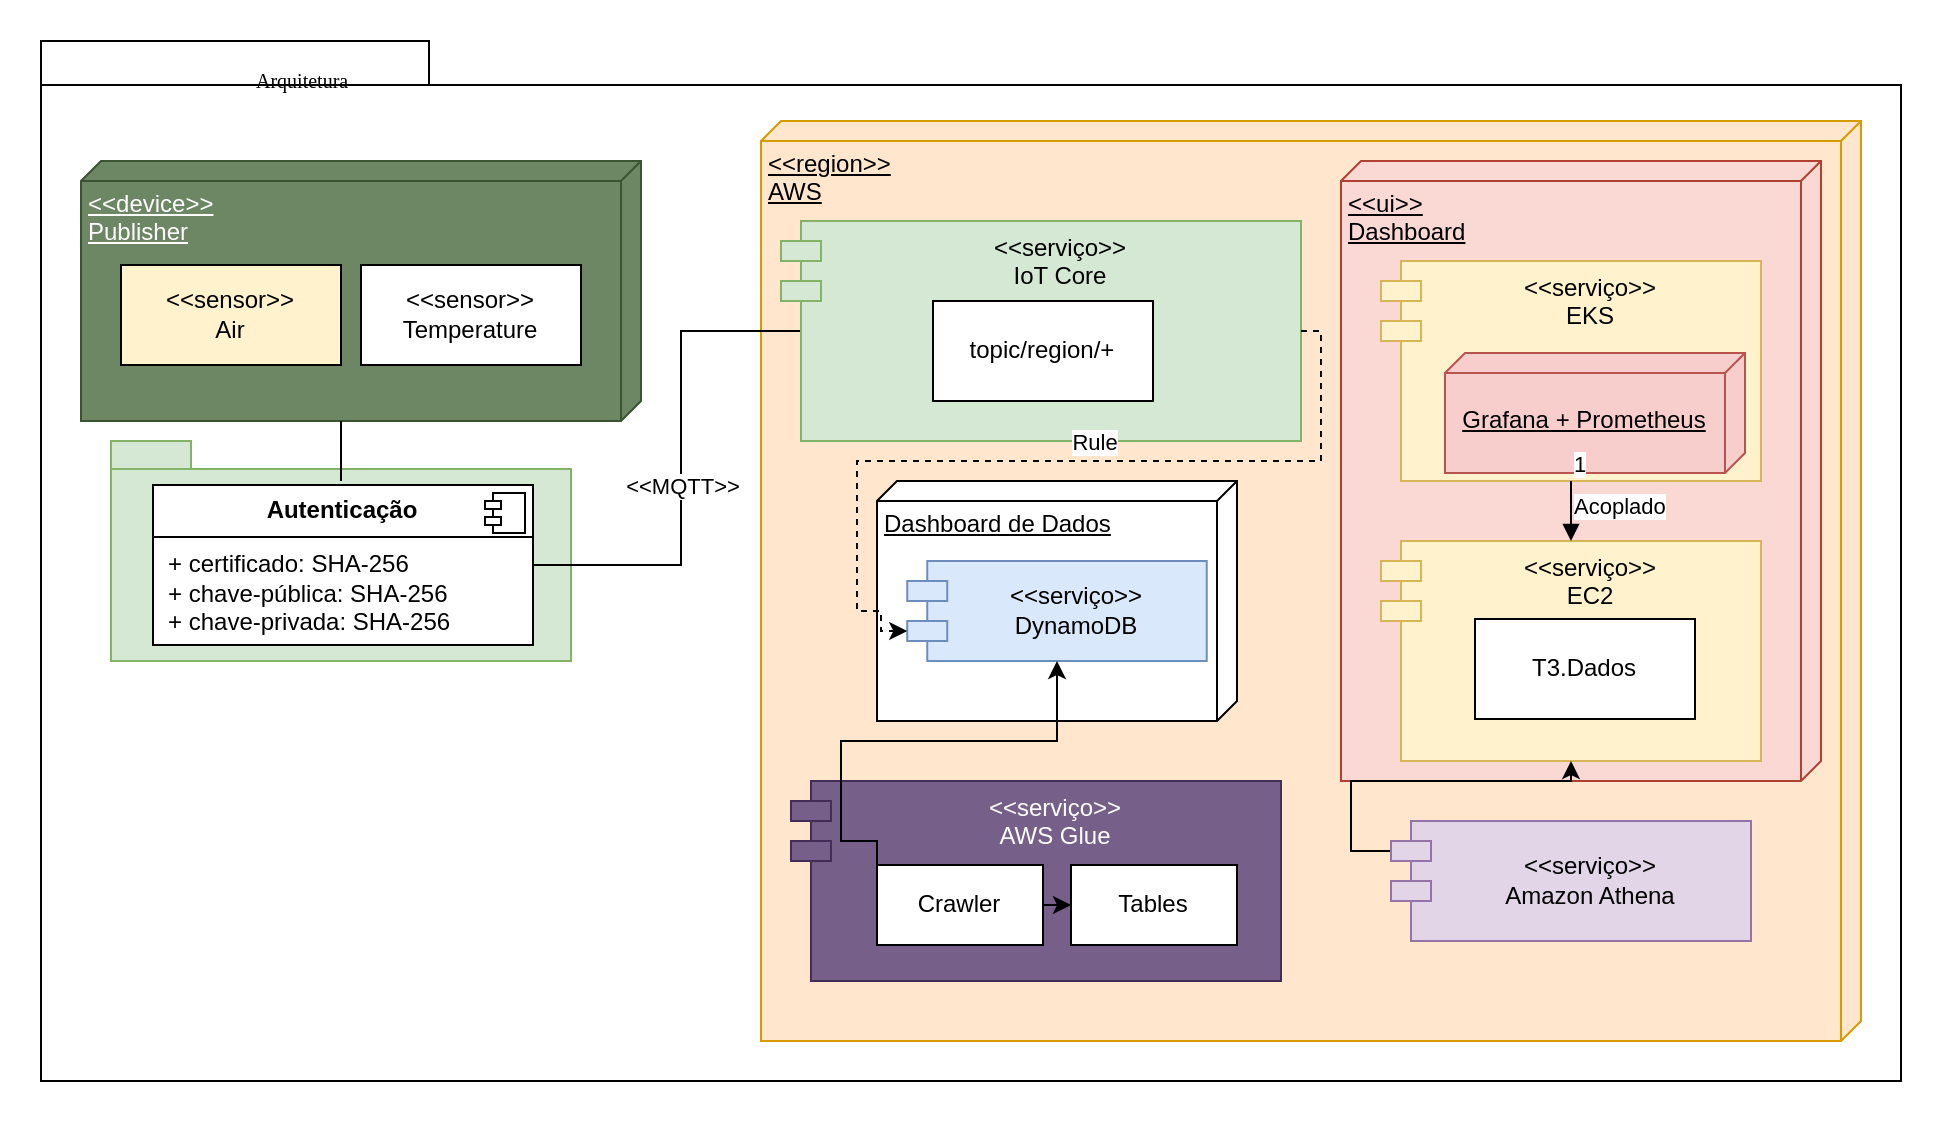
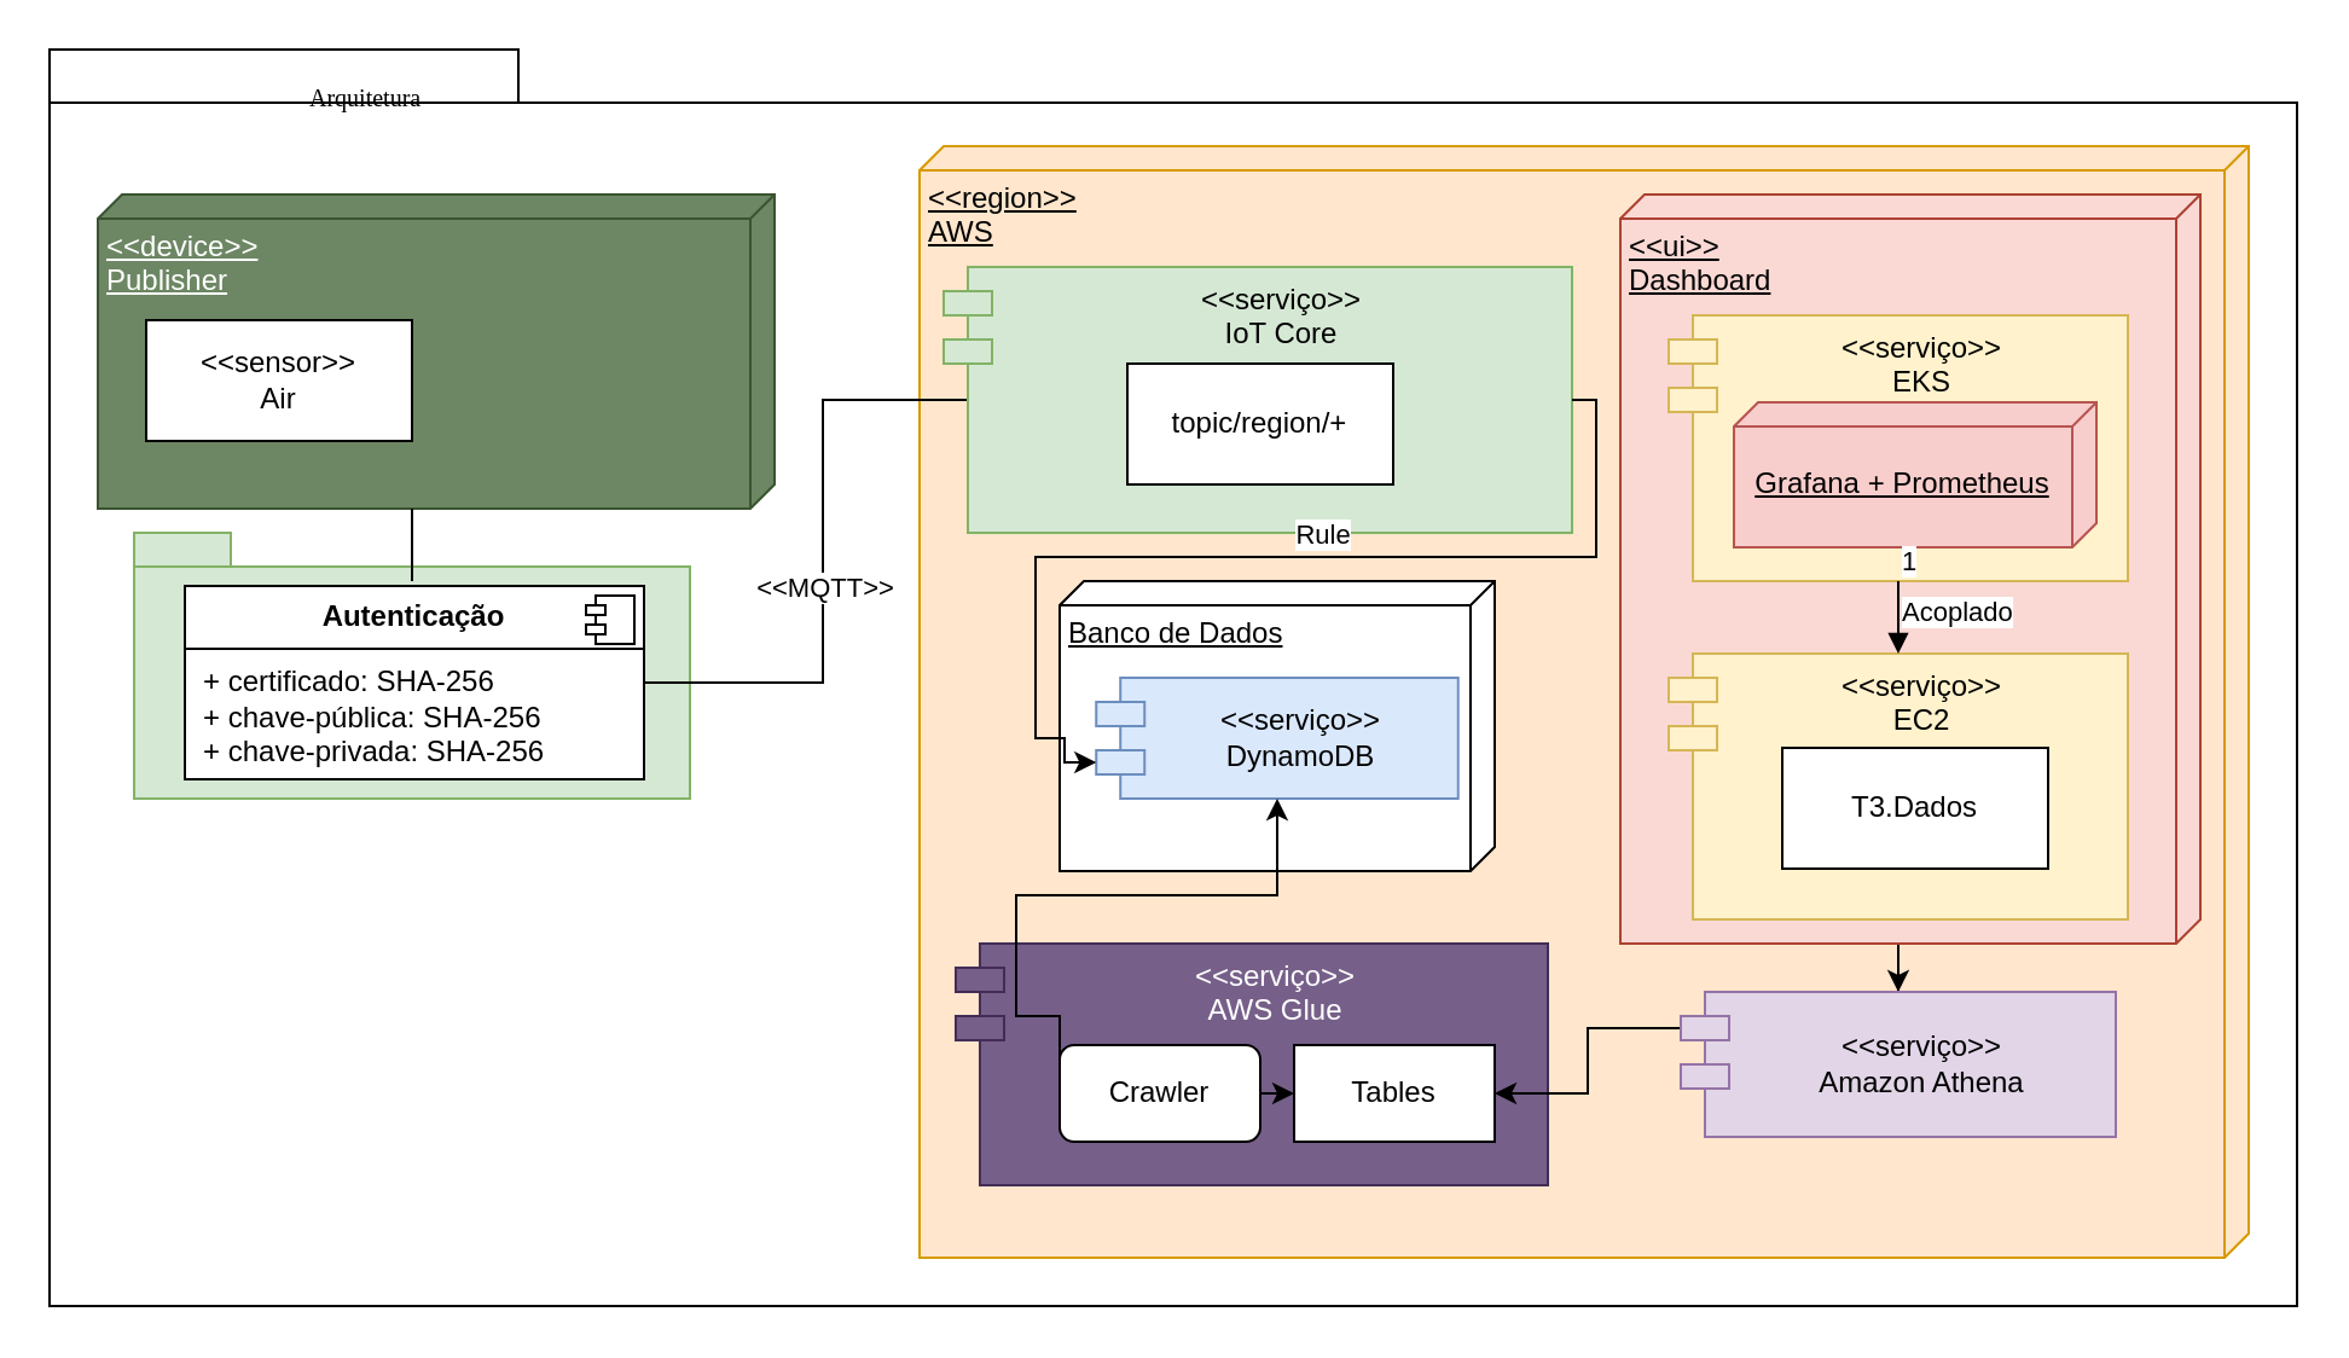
- <mxCell id="13" value="&lt;div&gt;&amp;lt;&amp;lt;sensor&amp;gt;&amp;gt;&lt;/div&gt;Air" style="html=1;whiteSpace=wrap;fillColor=#fff2cc;" vertex="1" parent="1"><mxGeometry x="60" y="132" width="110" height="50" as="geometry" /></mxCell>
+ <mxCell id="13" value="&lt;div&gt;&amp;lt;&amp;lt;sensor&amp;gt;&amp;gt;&lt;/div&gt;Air" style="html=1;whiteSpace=wrap;" vertex="1" parent="1"><mxGeometry x="60" y="132" width="110" height="50" as="geometry" /></mxCell>
- <mxCell id="14" value="&lt;div&gt;&amp;lt;&amp;lt;sensor&amp;gt;&amp;gt;&lt;/div&gt;Temperature" style="html=1;whiteSpace=wrap;" vertex="1" parent="1"><mxGeometry x="180" y="132" width="110" height="50" as="geometry" /></mxCell>
- <mxCell id="23" value="Grafana + Prometheus" style="verticalAlign=middle;align=center;spacingTop=8;spacingLeft=2;spacingRight=12;shape=cube;size=10;direction=south;fontStyle=4;html=1;whiteSpace=wrap;fillColor=#f8cecc;strokeColor=#b85450;" vertex="1" parent="1"><mxGeometry x="722" y="176" width="150" height="60" as="geometry" /></mxCell>
+ <mxCell id="23" value="Grafana + Prometheus" style="verticalAlign=middle;align=center;spacingTop=8;spacingLeft=2;spacingRight=12;shape=cube;size=10;direction=south;fontStyle=4;html=1;whiteSpace=wrap;fillColor=#f8cecc;strokeColor=#b85450;" vertex="1" parent="1"><mxGeometry x="717" y="166" width="150" height="60" as="geometry" /></mxCell>
- <mxCell id="17" style="edgeStyle=orthogonalEdgeStyle;rounded=0;orthogonalLoop=1;jettySize=auto;html=1;exitX=1;exitY=0.5;exitDx=0;exitDy=0;entryX=0;entryY=0;entryDx=0;entryDy=35;entryPerimeter=0;dashed=1;" edge="1" parent="1" source="15" target="16"><mxGeometry relative="1" as="geometry"><Array as="points"><mxPoint x="660" y="165" /><mxPoint x="660" y="230" /><mxPoint x="428" y="230" /><mxPoint x="428" y="305" /><mxPoint x="440" y="305" /></Array></mxGeometry></mxCell>
+ <mxCell id="17" style="edgeStyle=orthogonalEdgeStyle;rounded=0;orthogonalLoop=1;jettySize=auto;html=1;exitX=1;exitY=0.5;exitDx=0;exitDy=0;entryX=0;entryY=0;entryDx=0;entryDy=35;entryPerimeter=0;" edge="1" parent="1" source="15" target="16"><mxGeometry relative="1" as="geometry"><Array as="points"><mxPoint x="660" y="165" /><mxPoint x="660" y="230" /><mxPoint x="428" y="230" /><mxPoint x="428" y="305" /><mxPoint x="440" y="305" /></Array></mxGeometry></mxCell>
- <mxCell id="6" value="Dashboard de Dados" style="verticalAlign=top;align=left;spacingTop=8;spacingLeft=2;spacingRight=12;shape=cube;size=10;direction=south;fontStyle=4;html=1;whiteSpace=wrap;" vertex="1" parent="1"><mxGeometry x="438" y="240" width="180" height="120" as="geometry" /></mxCell>
+ <mxCell id="6" value="Banco de Dados" style="verticalAlign=top;align=left;spacingTop=8;spacingLeft=2;spacingRight=12;shape=cube;size=10;direction=south;fontStyle=4;html=1;whiteSpace=wrap;" vertex="1" parent="1"><mxGeometry x="438" y="240" width="180" height="120" as="geometry" /></mxCell>
- <mxCell id="29" style="edgeStyle=orthogonalEdgeStyle;rounded=0;orthogonalLoop=1;jettySize=auto;html=1;exitX=0;exitY=0;exitDx=0;exitDy=15;exitPerimeter=0;" edge="1" parent="1" source="30" target="24"><mxGeometry relative="1" as="geometry" /></mxCell>
+ <mxCell id="29" style="edgeStyle=orthogonalEdgeStyle;rounded=0;orthogonalLoop=1;jettySize=auto;html=1;exitX=0;exitY=0;exitDx=0;exitDy=15;exitPerimeter=0;entryX=1;entryY=0.5;entryDx=0;entryDy=0;" edge="1" parent="1" source="30" target="31"><mxGeometry relative="1" as="geometry" /></mxCell>
+ <mxCell id="4" style="edgeStyle=orthogonalEdgeStyle;rounded=0;orthogonalLoop=1;jettySize=auto;html=1;exitX=0;exitY=0;exitDx=310;exitDy=125;exitPerimeter=0;" edge="1" parent="1" source="5" target="30"><mxGeometry relative="1" as="geometry" /></mxCell>
- <mxCell id="34" value="Crawler" style="html=1;whiteSpace=wrap;" vertex="1" parent="1"><mxGeometry x="438" y="432" width="83" height="40" as="geometry" /></mxCell>
+ <mxCell id="34" value="Crawler" style="html=1;whiteSpace=wrap;rounded=1;" vertex="1" parent="1"><mxGeometry x="438" y="432" width="83" height="40" as="geometry" /></mxCell>
